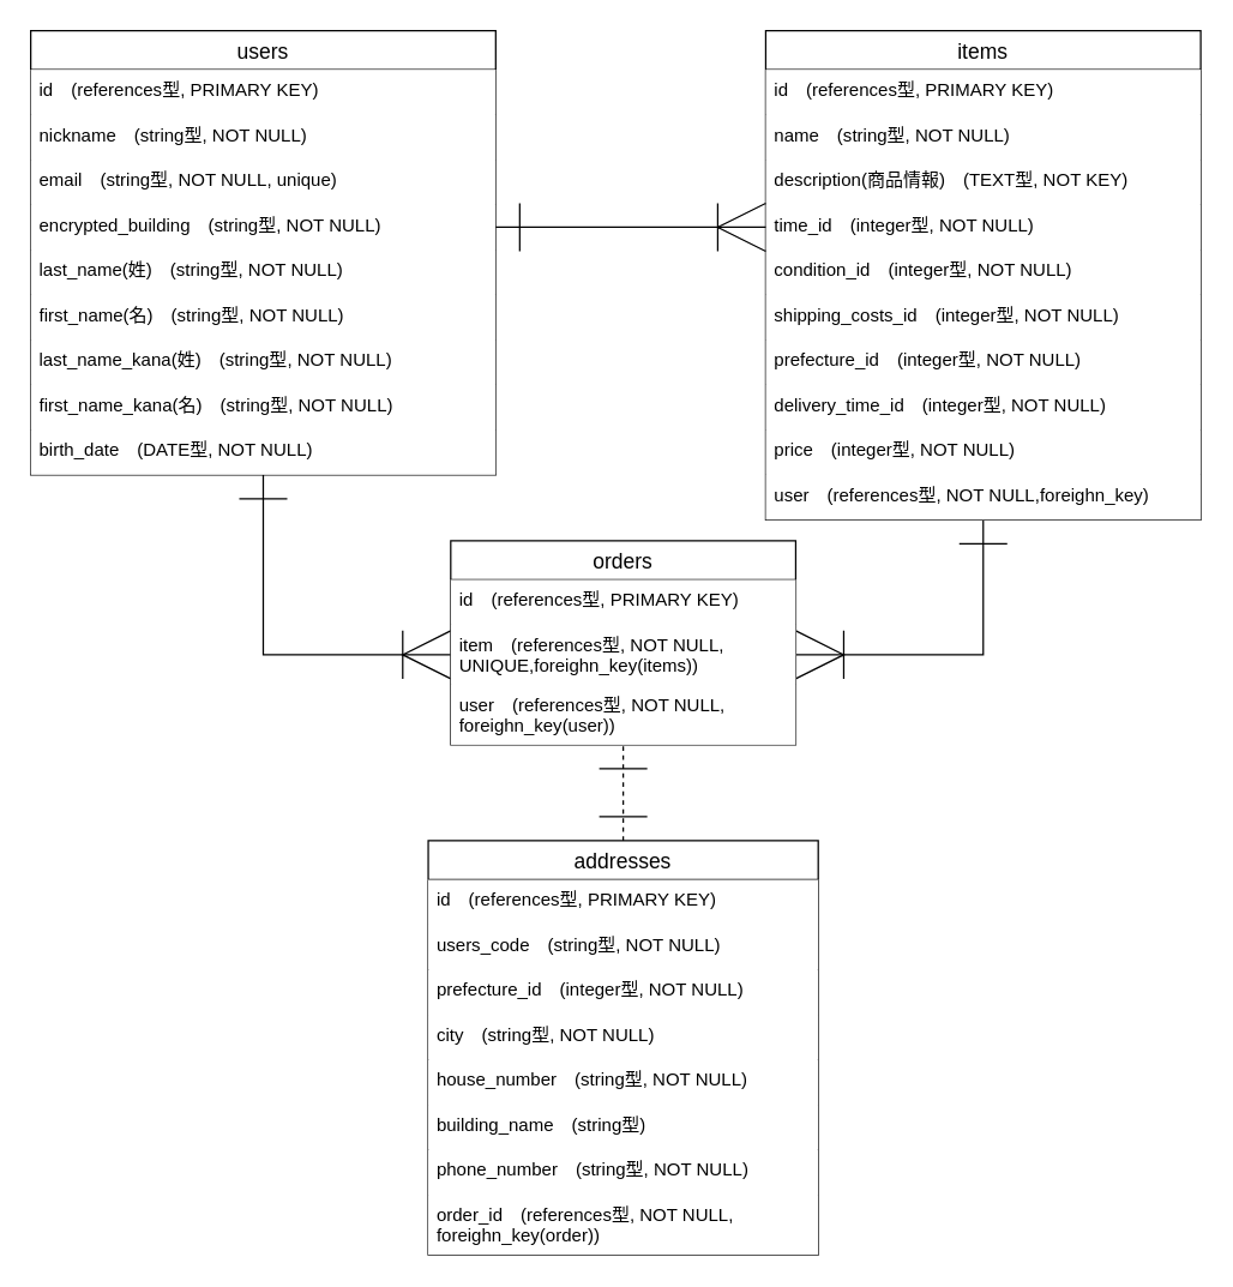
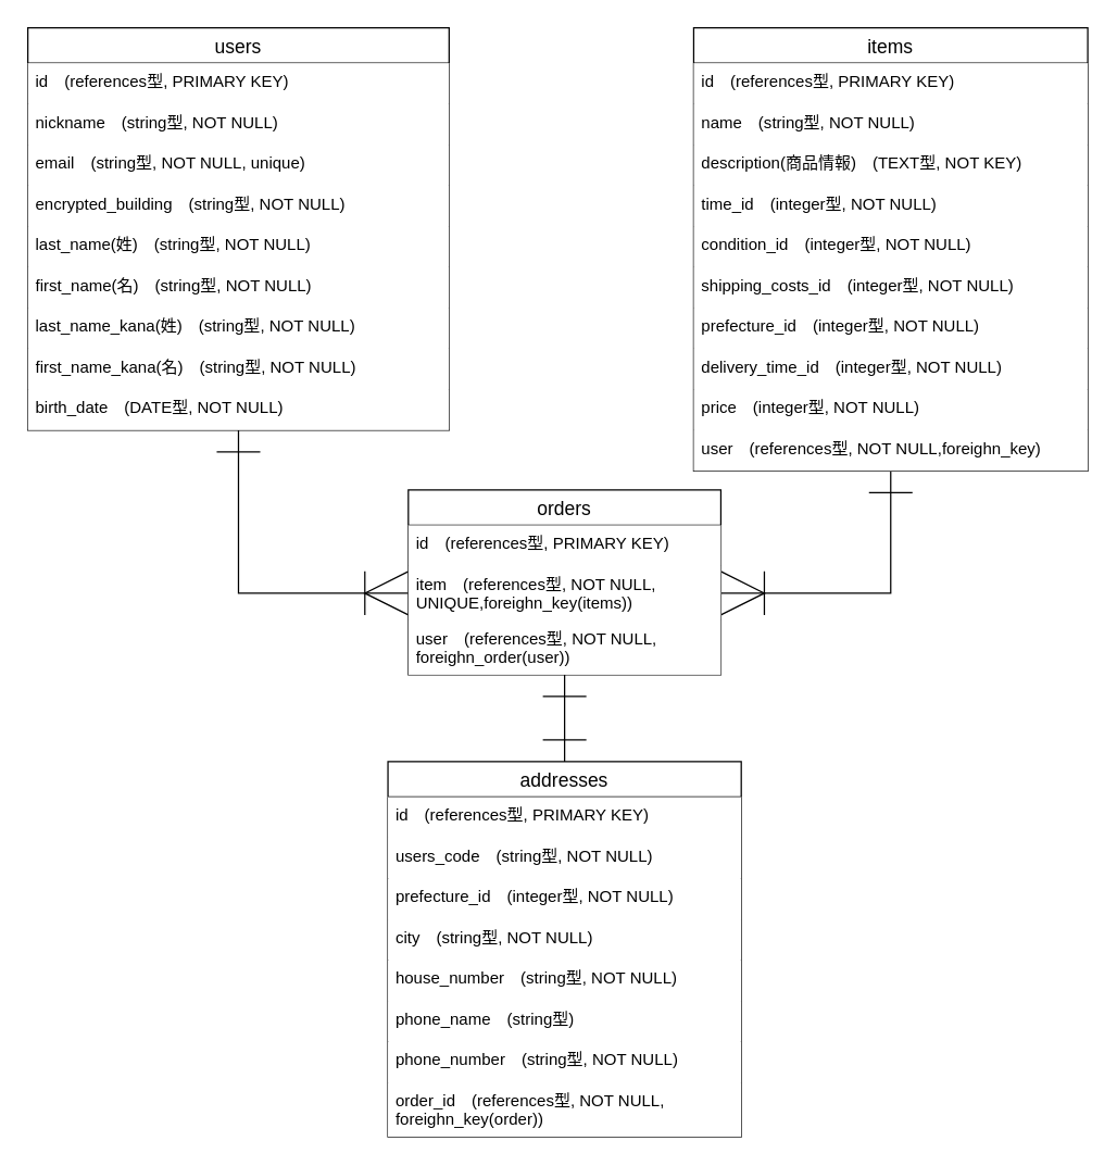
- <mxCell id="39" style="edgeStyle=none;html=1;exitX=1;exitY=0.5;exitDx=0;exitDy=0;entryX=0;entryY=0.5;entryDx=0;entryDy=0;endArrow=ERoneToMany;endFill=0;strokeWidth=1;endSize=30;startArrow=ERone;startFill=0;startSize=30;" parent="1" source="7" target="18" edge="1"><mxGeometry relative="1" as="geometry" /></mxCell>
- <mxCell id="28" value="user&lt;span style=&quot;color: rgb(0, 0, 0);&quot;&gt;　(&lt;span style=&quot;color: rgb(0, 0, 0);&quot;&gt;references&lt;/span&gt;型, NOT NULL,&lt;br&gt;&lt;/span&gt;&lt;div&gt;&lt;span style=&quot;color: rgb(0, 0, 0);&quot;&gt;&lt;span style=&quot;color: rgb(0, 0, 0); background-color: transparent;&quot;&gt;foreighn_key&lt;/span&gt;(user)&lt;/span&gt;&lt;span style=&quot;background-color: transparent;&quot;&gt;)&lt;/span&gt;&lt;/div&gt;" style="text;strokeColor=none;fillColor=default;spacingLeft=4;spacingRight=4;overflow=hidden;rotatable=0;points=[[0,0.5],[1,0.5]];portConstraint=eastwest;fontSize=12;whiteSpace=wrap;html=1;align=left;" parent="25" vertex="1"><mxGeometry y="96" width="230" height="40" as="geometry" /></mxCell>
+ <mxCell id="28" value="user&lt;span style=&quot;color: rgb(0, 0, 0);&quot;&gt;　(&lt;span style=&quot;color: rgb(0, 0, 0);&quot;&gt;references&lt;/span&gt;型, NOT NULL,&lt;br&gt;&lt;/span&gt;&lt;div&gt;&lt;span style=&quot;color: rgb(0, 0, 0);&quot;&gt;&lt;span style=&quot;color: rgb(0, 0, 0); background-color: transparent;&quot;&gt;foreighn_order&lt;/span&gt;(user)&lt;/span&gt;&lt;span style=&quot;background-color: transparent;&quot;&gt;)&lt;/span&gt;&lt;/div&gt;" style="text;strokeColor=none;fillColor=default;spacingLeft=4;spacingRight=4;overflow=hidden;rotatable=0;points=[[0,0.5],[1,0.5]];portConstraint=eastwest;fontSize=12;whiteSpace=wrap;html=1;align=left;" parent="25" vertex="1"><mxGeometry y="96" width="230" height="40" as="geometry" /></mxCell>
- <mxCell id="29" style="edgeStyle=none;html=1;entryX=0.5;entryY=1;entryDx=0;entryDy=0;endSize=30;startSize=30;endArrow=ERone;endFill=0;startArrow=ERone;startFill=0;dashed=1;" parent="1" source="30" target="25" edge="1"><mxGeometry relative="1" as="geometry" /></mxCell>
+ <mxCell id="29" style="edgeStyle=none;html=1;entryX=0.5;entryY=1;entryDx=0;entryDy=0;endSize=30;startSize=30;endArrow=ERone;endFill=0;startArrow=ERone;startFill=0;" parent="1" source="30" target="25" edge="1"><mxGeometry relative="1" as="geometry" /></mxCell>
- <mxCell id="36" value="&lt;span style=&quot;color: rgb(0, 0, 0);&quot;&gt;building_name&lt;/span&gt;&lt;span style=&quot;color: rgb(0, 0, 0);&quot;&gt;　(string型&lt;/span&gt;&lt;span style=&quot;background-color: transparent;&quot;&gt;)&lt;/span&gt;" style="text;strokeColor=none;fillColor=default;spacingLeft=4;spacingRight=4;overflow=hidden;rotatable=0;points=[[0,0.5],[1,0.5]];portConstraint=eastwest;fontSize=12;whiteSpace=wrap;html=1;" vertex="1" parent="30"><mxGeometry y="176" width="260" height="30" as="geometry" /></mxCell>
+ <mxCell id="36" value="&lt;span style=&quot;color: rgb(0, 0, 0);&quot;&gt;phone_name&lt;/span&gt;&lt;span style=&quot;color: rgb(0, 0, 0);&quot;&gt;　(string型&lt;/span&gt;&lt;span style=&quot;background-color: transparent;&quot;&gt;)&lt;/span&gt;" style="text;strokeColor=none;fillColor=default;spacingLeft=4;spacingRight=4;overflow=hidden;rotatable=0;points=[[0,0.5],[1,0.5]];portConstraint=eastwest;fontSize=12;whiteSpace=wrap;html=1;" vertex="1" parent="30"><mxGeometry y="176" width="260" height="30" as="geometry" /></mxCell>
